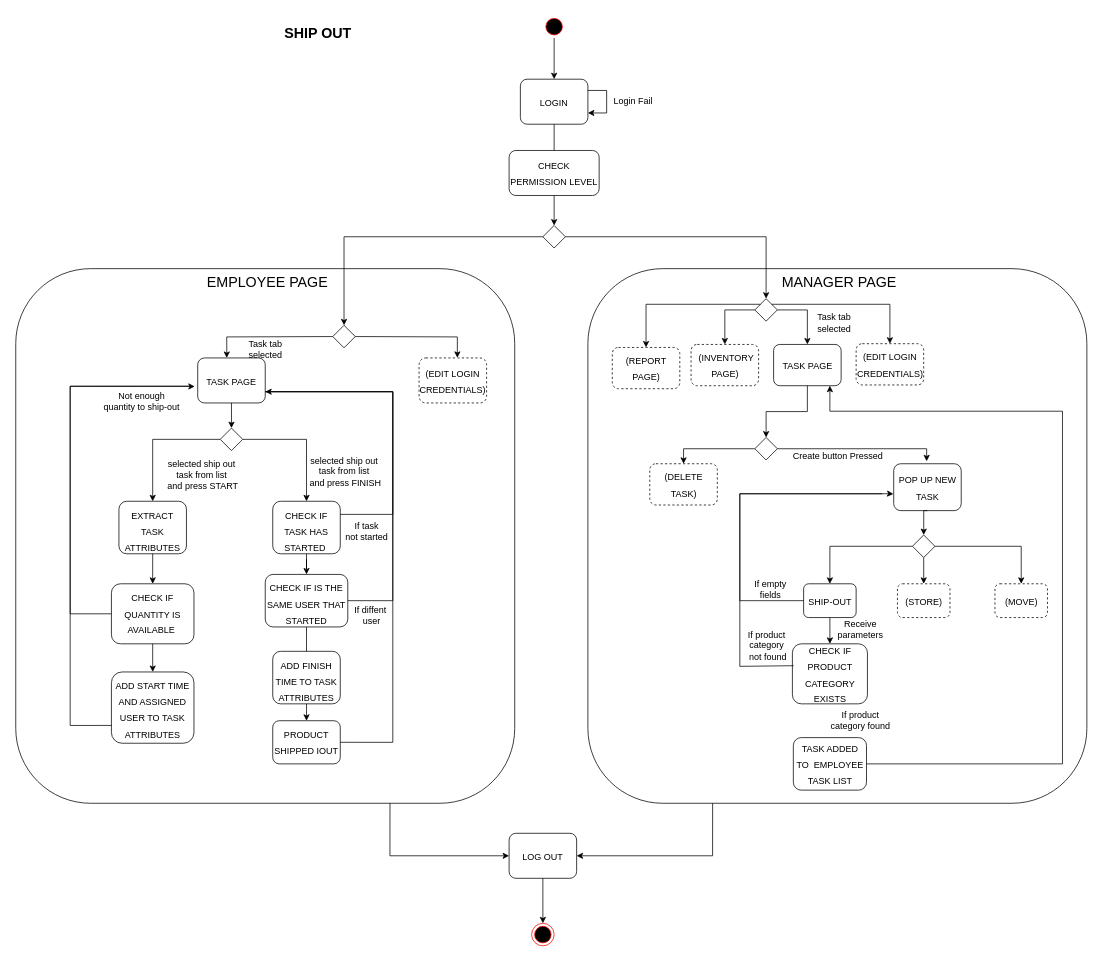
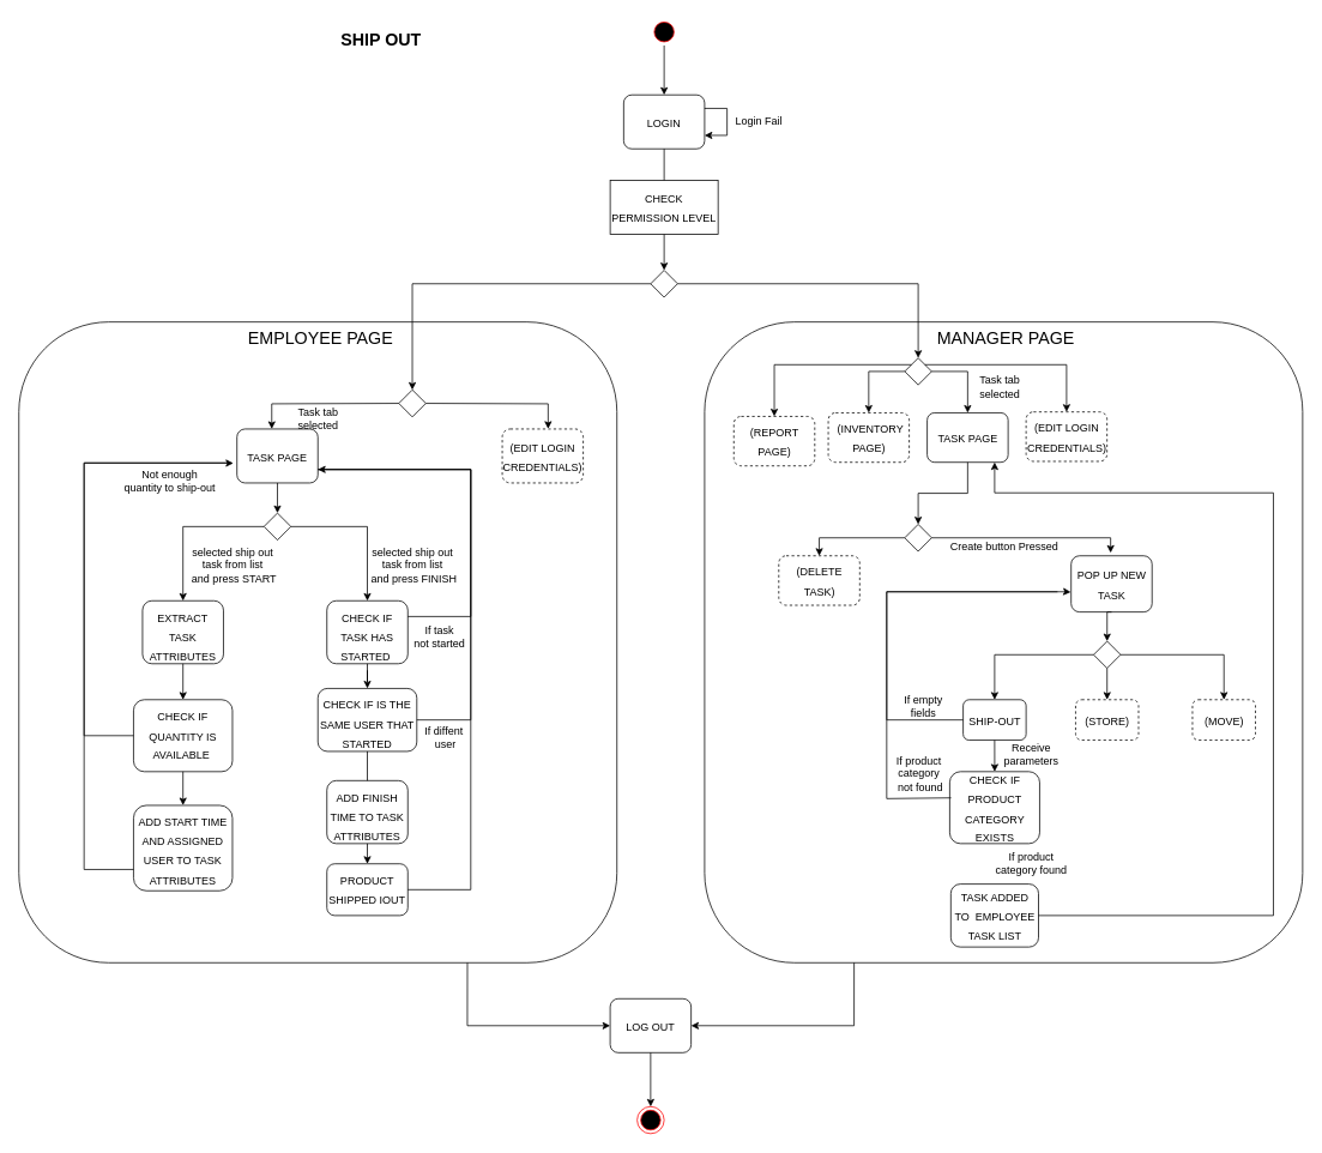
- <mxCell id="11" value="&lt;div&gt;&lt;span style=&quot;font-size: 12px&quot;&gt;CHECK PERMISSION LEVEL&lt;/span&gt;&lt;/div&gt;" style="rounded=1;whiteSpace=wrap;html=1;fontSize=18;strokeColor=default;strokeWidth=1;fillColor=none;" parent="1" vertex="1"><mxGeometry x="678" y="200" width="120" height="60" as="geometry" /></mxCell>
+ <mxCell id="11" value="&lt;div&gt;&lt;span style=&quot;font-size: 12px&quot;&gt;CHECK PERMISSION LEVEL&lt;/span&gt;&lt;/div&gt;" style="whiteSpace=wrap;html=1;fontSize=18;strokeColor=default;strokeWidth=1;fillColor=none;rounded=0;" parent="1" vertex="1"><mxGeometry x="678" y="200" width="120" height="60" as="geometry" /></mxCell>
- <mxCell id="60" value="selected ship out &lt;br&gt;task from list&lt;br&gt;&amp;nbsp;and press START" style="text;html=1;align=center;verticalAlign=middle;resizable=0;points=[];autosize=1;strokeColor=none;fillColor=none;fontSize=12;" parent="1" vertex="1"><mxGeometry x="213" y="607.5" width="110" height="50" as="geometry" /></mxCell>
+ <mxCell id="60" value="selected ship out &lt;br&gt;task from list&lt;br&gt;&amp;nbsp;and press START" style="text;html=1;align=center;verticalAlign=middle;resizable=0;points=[];autosize=1;strokeColor=none;fillColor=none;fontSize=12;" parent="1" vertex="1"><mxGeometry x="203" y="602.5" width="110" height="50" as="geometry" /></mxCell>
